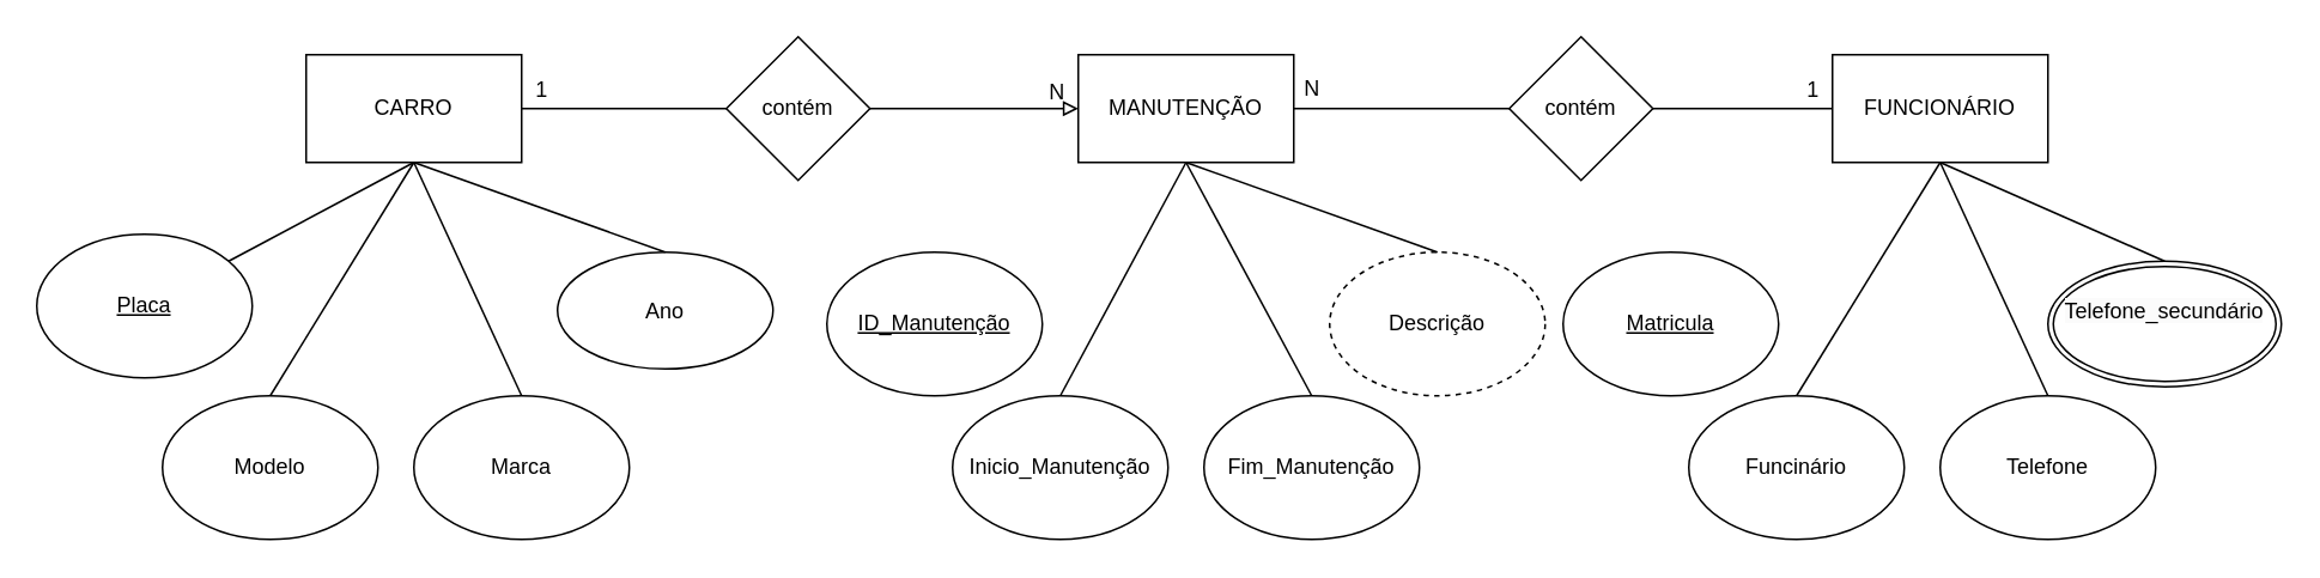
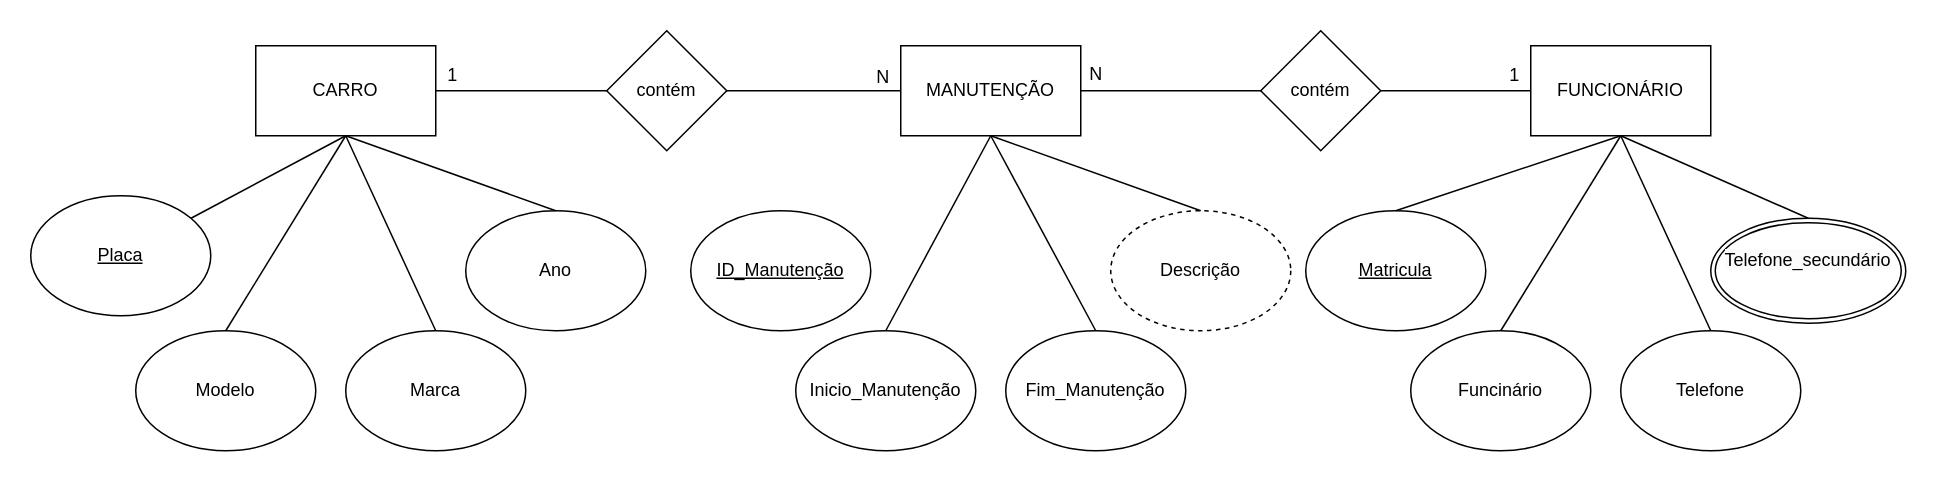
- <mxCell id="3" style="rounded=0;orthogonalLoop=1;jettySize=auto;html=1;entryX=0;entryY=0.5;entryDx=0;entryDy=0;endArrow=block;endFill=0;" edge="1" parent="1" source="4" target="13"><mxGeometry relative="1" as="geometry" /></mxCell>
+ <mxCell id="3" style="rounded=0;orthogonalLoop=1;jettySize=auto;html=1;entryX=0;entryY=0.5;entryDx=0;entryDy=0;endArrow=none;endFill=0;" edge="1" parent="1" source="4" target="13"><mxGeometry relative="1" as="geometry" /></mxCell>
+ <mxCell id="25" style="rounded=0;orthogonalLoop=1;jettySize=auto;html=1;endArrow=none;endFill=0;exitX=0.5;exitY=1;exitDx=0;exitDy=0;entryX=0.5;entryY=0;entryDx=0;entryDy=0;" edge="1" parent="1" source="21" target="22"><mxGeometry relative="1" as="geometry"><mxPoint x="1080" y="160" as="targetPoint" /><mxPoint x="940" y="110" as="sourcePoint" /></mxGeometry></mxCell>
- <mxCell id="8" value="Ano" style="ellipse;whiteSpace=wrap;html=1;" vertex="1" parent="1"><mxGeometry x="310" y="140" width="120" height="65" as="geometry" /></mxCell>
+ <mxCell id="8" value="Ano" style="ellipse;whiteSpace=wrap;html=1;" vertex="1" parent="1"><mxGeometry x="310" y="140" width="120" height="80" as="geometry" /></mxCell>
